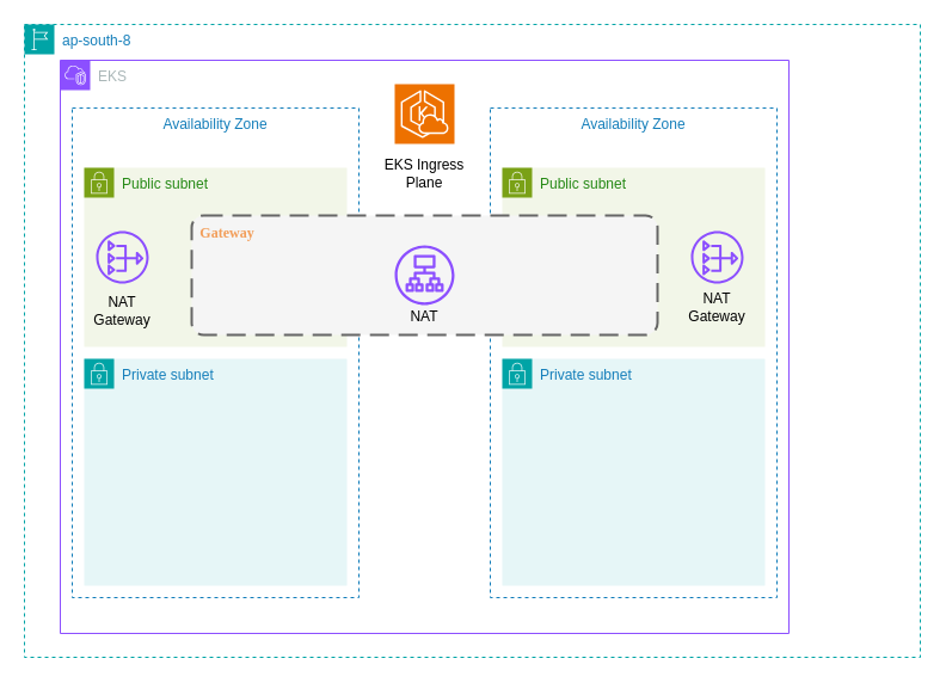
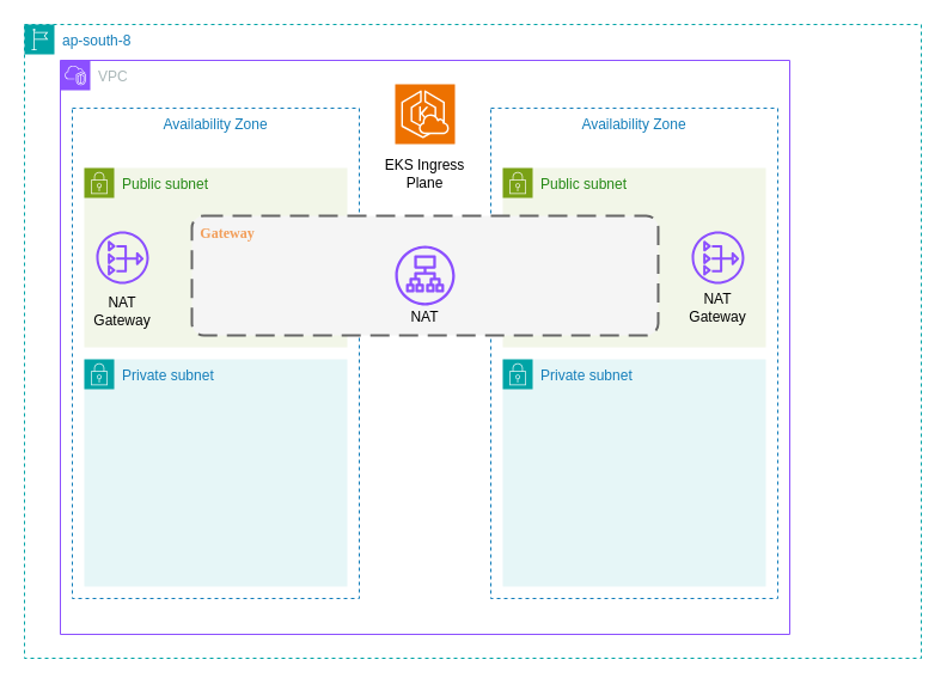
- <mxCell id="3" value="EKS" style="points=[[0,0],[0.25,0],[0.5,0],[0.75,0],[1,0],[1,0.25],[1,0.5],[1,0.75],[1,1],[0.75,1],[0.5,1],[0.25,1],[0,1],[0,0.75],[0,0.5],[0,0.25]];outlineConnect=0;gradientColor=none;html=1;whiteSpace=wrap;fontSize=12;fontStyle=0;container=1;pointerEvents=0;collapsible=0;recursiveResize=0;shape=mxgraph.aws4.group;grIcon=mxgraph.aws4.group_vpc2;strokeColor=#8C4FFF;fillColor=none;verticalAlign=top;align=left;spacingLeft=30;fontColor=#AAB7B8;dashed=0;" vertex="1" parent="1"><mxGeometry x="50" y="50" width="610" height="480" as="geometry" /></mxCell>
+ <mxCell id="3" value="VPC" style="points=[[0,0],[0.25,0],[0.5,0],[0.75,0],[1,0],[1,0.25],[1,0.5],[1,0.75],[1,1],[0.75,1],[0.5,1],[0.25,1],[0,1],[0,0.75],[0,0.5],[0,0.25]];outlineConnect=0;gradientColor=none;html=1;whiteSpace=wrap;fontSize=12;fontStyle=0;container=1;pointerEvents=0;collapsible=0;recursiveResize=0;shape=mxgraph.aws4.group;grIcon=mxgraph.aws4.group_vpc2;strokeColor=#8C4FFF;fillColor=none;verticalAlign=top;align=left;spacingLeft=30;fontColor=#AAB7B8;dashed=0;" vertex="1" parent="1"><mxGeometry x="50" y="50" width="610" height="480" as="geometry" /></mxCell>
